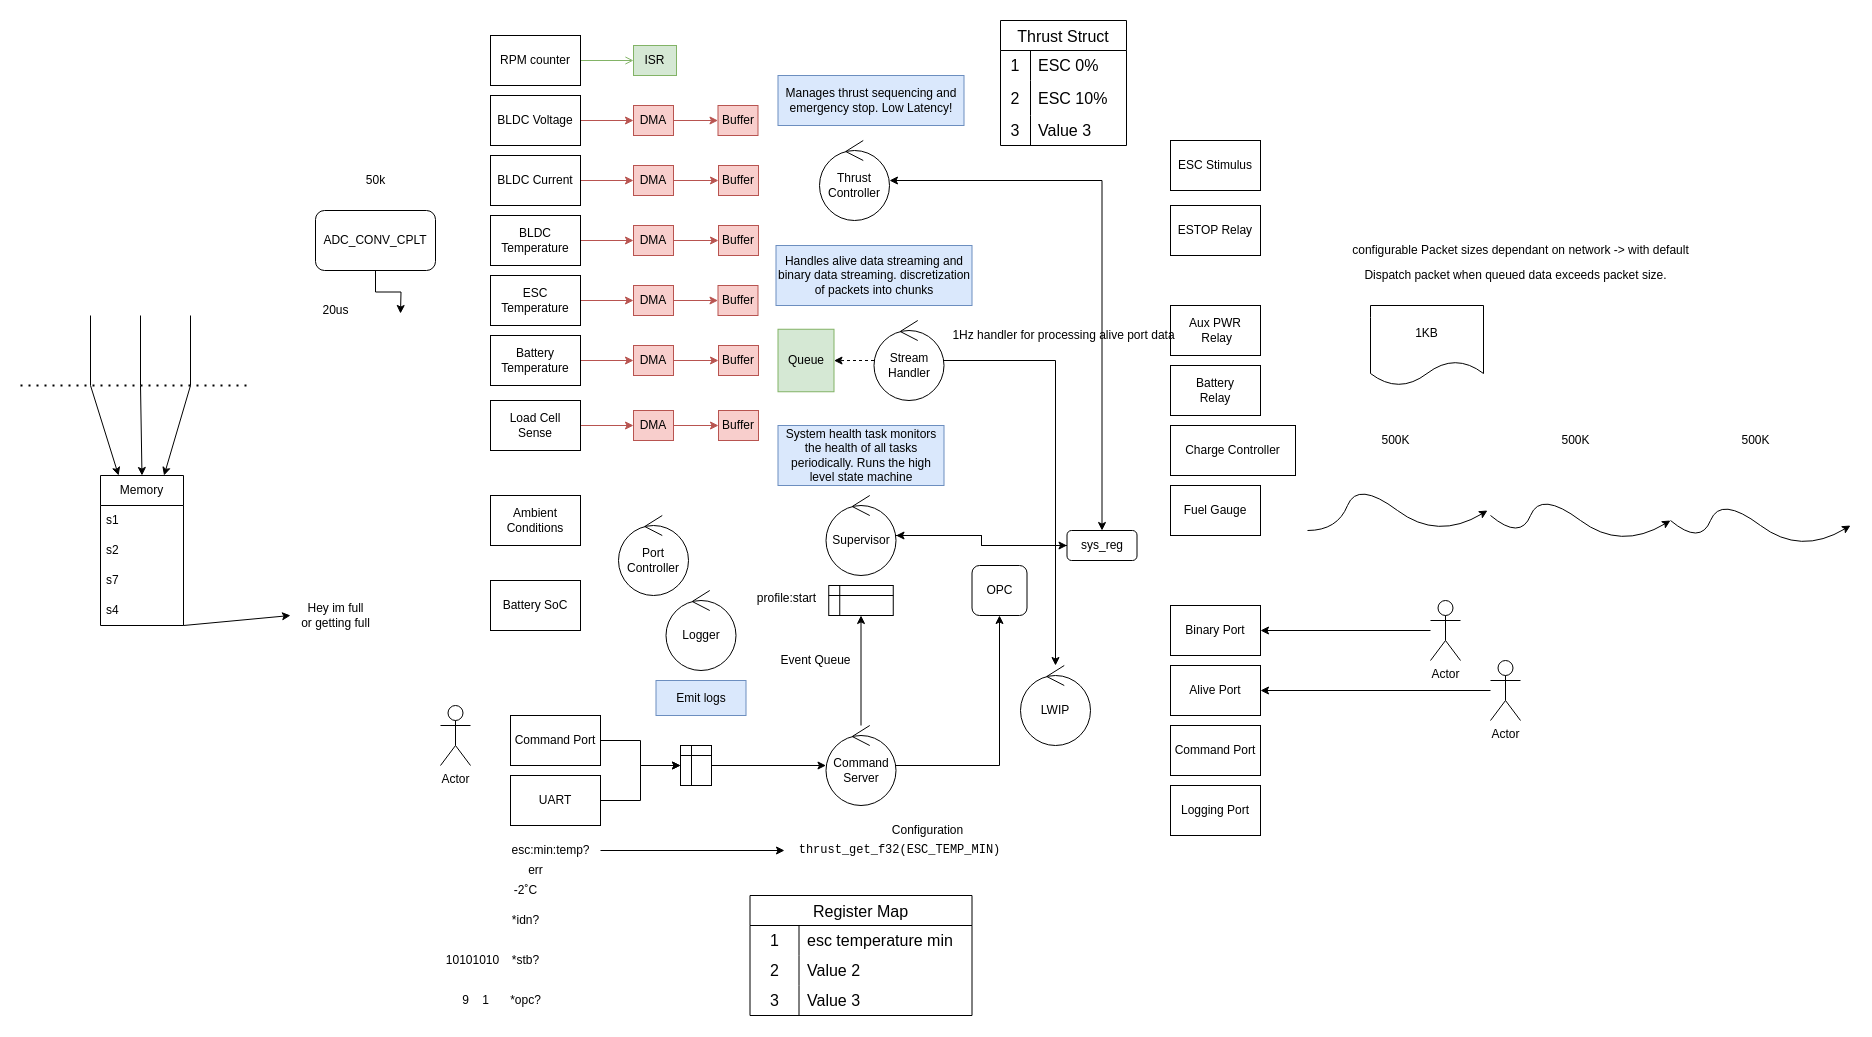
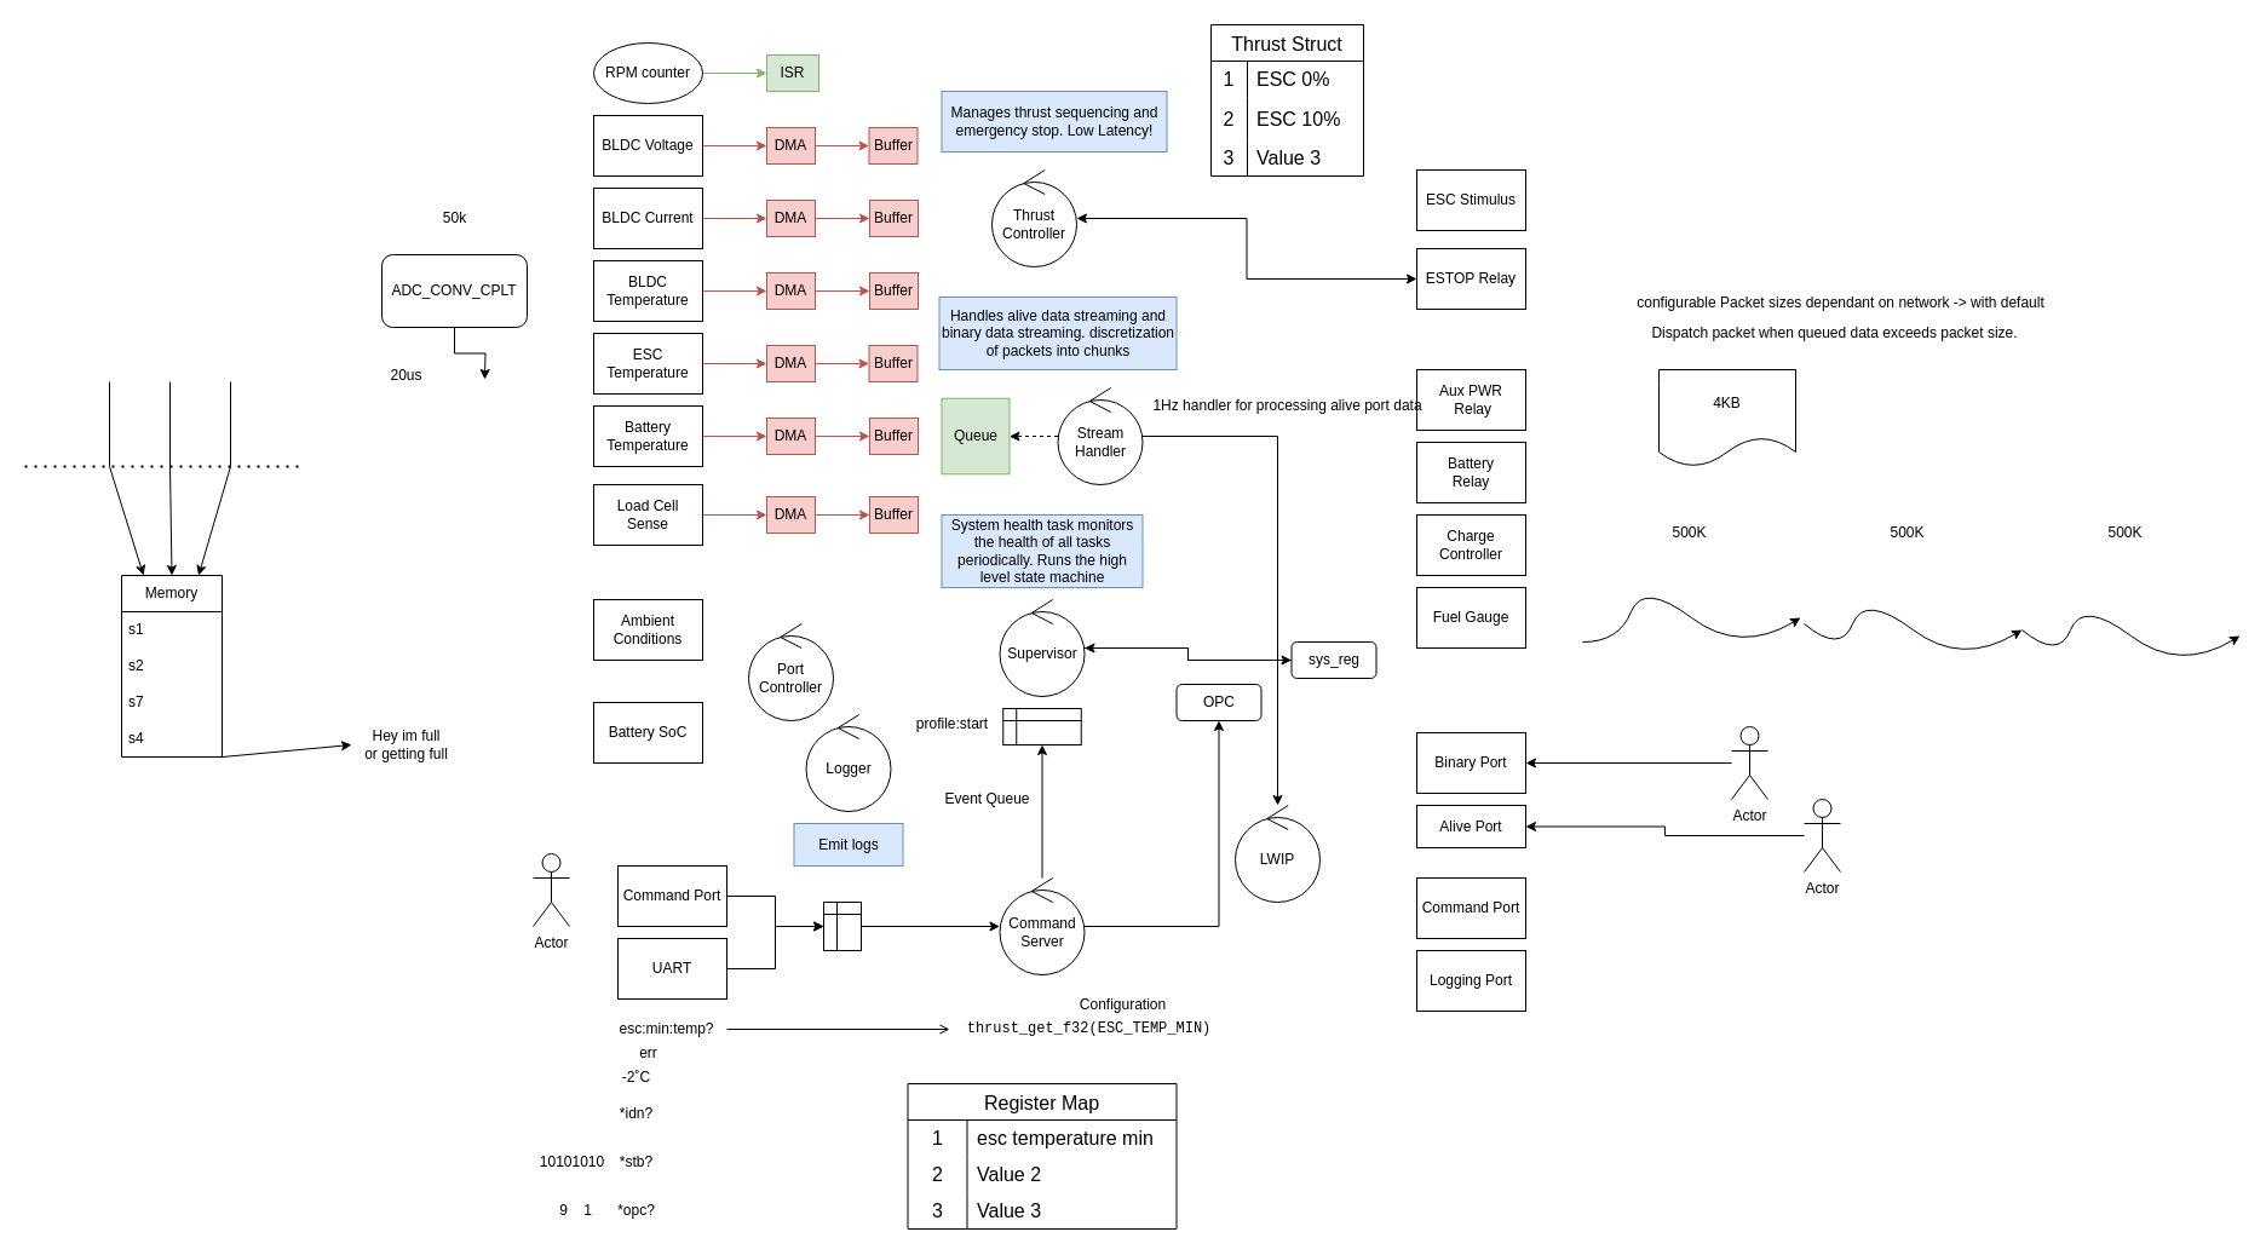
- <mxCell id="106" value="RPM counter" style="rounded=0;whiteSpace=wrap;html=1;" vertex="1" parent="1"><mxGeometry x="490" y="35" width="90" height="50" as="geometry" /></mxCell>
+ <mxCell id="106" value="RPM counter" style="ellipse;whiteSpace=wrap;html=1;" vertex="1" parent="1"><mxGeometry x="490" y="35" width="90" height="50" as="geometry" /></mxCell>
- <mxCell id="105" style="edgeStyle=orthogonalEdgeStyle;rounded=0;orthogonalLoop=1;jettySize=auto;html=1;fillColor=#d5e8d4;strokeColor=#82b366;endArrow=open;" edge="1" parent="1" source="106" target="107"><mxGeometry relative="1" as="geometry" /></mxCell>
+ <mxCell id="105" style="edgeStyle=orthogonalEdgeStyle;rounded=0;orthogonalLoop=1;jettySize=auto;html=1;fillColor=#d5e8d4;strokeColor=#82b366;" edge="1" parent="1" source="106" target="107"><mxGeometry relative="1" as="geometry" /></mxCell>
- <mxCell id="24" style="edgeStyle=orthogonalEdgeStyle;rounded=0;orthogonalLoop=1;jettySize=auto;html=1;startArrow=classic;startFill=1;" edge="1" parent="1" source="25" target="75"><mxGeometry relative="1" as="geometry" /></mxCell>
+ <mxCell id="24" style="edgeStyle=orthogonalEdgeStyle;rounded=0;orthogonalLoop=1;jettySize=auto;html=1;startArrow=classic;startFill=1;" edge="1" parent="1" source="25" target="13"><mxGeometry relative="1" as="geometry" /></mxCell>
- <mxCell id="139" value="1KB" style="shape=document;whiteSpace=wrap;html=1;boundedLbl=1;" vertex="1" parent="1"><mxGeometry x="1370" y="305" width="113" height="80" as="geometry" /></mxCell>
+ <mxCell id="139" value="4KB" style="shape=document;whiteSpace=wrap;html=1;boundedLbl=1;" vertex="1" parent="1"><mxGeometry x="1370" y="305" width="113" height="80" as="geometry" /></mxCell>
- <mxCell id="20" value="Charge Controller" style="rounded=0;whiteSpace=wrap;html=1;" vertex="1" parent="1"><mxGeometry x="1170" y="425" width="125" height="50" as="geometry" /></mxCell>
+ <mxCell id="20" value="Charge Controller" style="rounded=0;whiteSpace=wrap;html=1;" vertex="1" parent="1"><mxGeometry x="1170" y="425" width="90" height="50" as="geometry" /></mxCell>
- <mxCell id="85" value="OPC" style="rounded=1;whiteSpace=wrap;html=1;" vertex="1" parent="1"><mxGeometry x="971.5" y="565" width="55" height="50" as="geometry" /></mxCell>
+ <mxCell id="85" value="OPC" style="rounded=1;whiteSpace=wrap;html=1;" vertex="1" parent="1"><mxGeometry x="971.5" y="565" width="70" height="30" as="geometry" /></mxCell>
- <mxCell id="17" value="Alive Port" style="rounded=0;whiteSpace=wrap;html=1;" vertex="1" parent="1"><mxGeometry x="1170" y="665" width="90" height="50" as="geometry" /></mxCell>
+ <mxCell id="17" value="Alive Port" style="rounded=0;whiteSpace=wrap;html=1;" vertex="1" parent="1"><mxGeometry x="1170" y="665" width="90" height="35" as="geometry" /></mxCell>
- <mxCell id="68" style="edgeStyle=orthogonalEdgeStyle;rounded=0;orthogonalLoop=1;jettySize=auto;html=1;" edge="1" parent="1" source="69" target="72"><mxGeometry relative="1" as="geometry"><mxPoint x="710" y="850" as="targetPoint" /></mxGeometry></mxCell>
+ <mxCell id="68" style="edgeStyle=orthogonalEdgeStyle;rounded=0;orthogonalLoop=1;jettySize=auto;html=1;endArrow=open;" edge="1" parent="1" source="69" target="72"><mxGeometry relative="1" as="geometry"><mxPoint x="710" y="850" as="targetPoint" /></mxGeometry></mxCell>
